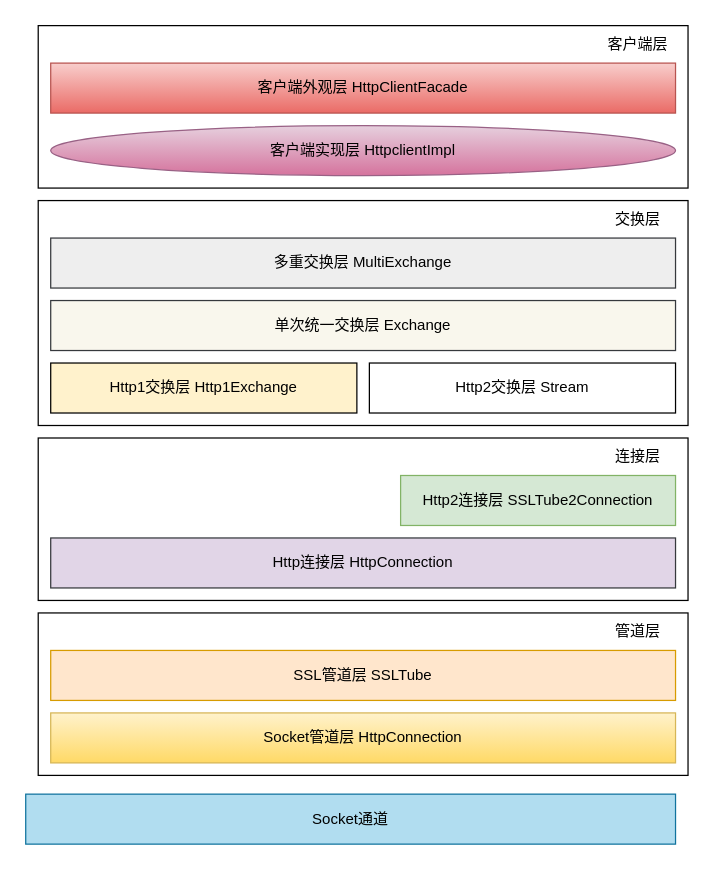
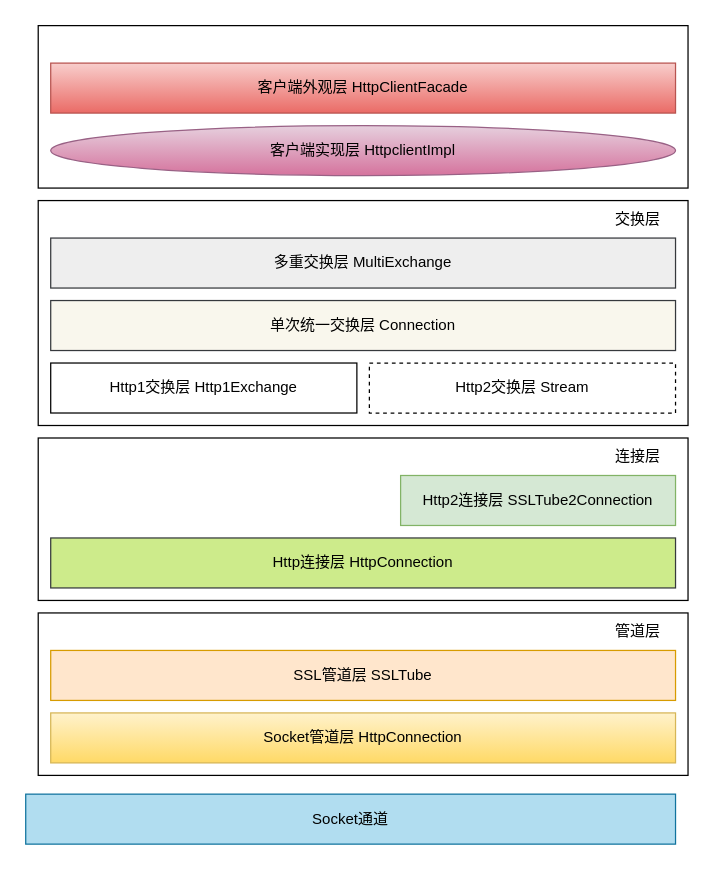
- <mxCell id="20" value="客户端层" style="text;html=1;strokeColor=none;fillColor=none;align=center;verticalAlign=middle;whiteSpace=wrap;rounded=0;" parent="1" vertex="1"><mxGeometry x="480" y="20" width="60" height="30" as="geometry" /></mxCell>
- <mxCell id="15" value="单次统一交换层 Exchange" style="rounded=0;whiteSpace=wrap;html=1;fillColor=#f9f7ed;strokeColor=#36393d;" parent="1" vertex="1"><mxGeometry x="40" y="240" width="500" height="40" as="geometry" /></mxCell>
+ <mxCell id="15" value="单次统一交换层 Connection" style="rounded=0;whiteSpace=wrap;html=1;fillColor=#f9f7ed;strokeColor=#36393d;" parent="1" vertex="1"><mxGeometry x="40" y="240" width="500" height="40" as="geometry" /></mxCell>
- <mxCell id="12" value="Http1交换层 Http1Exchange" style="rounded=0;whiteSpace=wrap;html=1;fillColor=#fff2cc;" parent="1" vertex="1"><mxGeometry x="40" y="290" width="245" height="40" as="geometry" /></mxCell>
+ <mxCell id="12" value="Http1交换层 Http1Exchange" style="rounded=0;whiteSpace=wrap;html=1;" parent="1" vertex="1"><mxGeometry x="40" y="290" width="245" height="40" as="geometry" /></mxCell>
- <mxCell id="13" value="Http2交换层 Stream" style="rounded=0;whiteSpace=wrap;html=1;" parent="1" vertex="1"><mxGeometry x="295" y="290" width="245" height="40" as="geometry" /></mxCell>
+ <mxCell id="13" value="Http2交换层 Stream" style="rounded=0;whiteSpace=wrap;html=1;dashed=1;" parent="1" vertex="1"><mxGeometry x="295" y="290" width="245" height="40" as="geometry" /></mxCell>
- <mxCell id="8" value="Http连接层 HttpConnection" style="rounded=0;whiteSpace=wrap;html=1;fillColor=#e1d5e7;strokeColor=#36393d;" parent="1" vertex="1"><mxGeometry x="40" y="430" width="500" height="40" as="geometry" /></mxCell>
+ <mxCell id="8" value="Http连接层 HttpConnection" style="rounded=0;whiteSpace=wrap;html=1;fillColor=#cdeb8b;strokeColor=#36393d;" parent="1" vertex="1"><mxGeometry x="40" y="430" width="500" height="40" as="geometry" /></mxCell>
